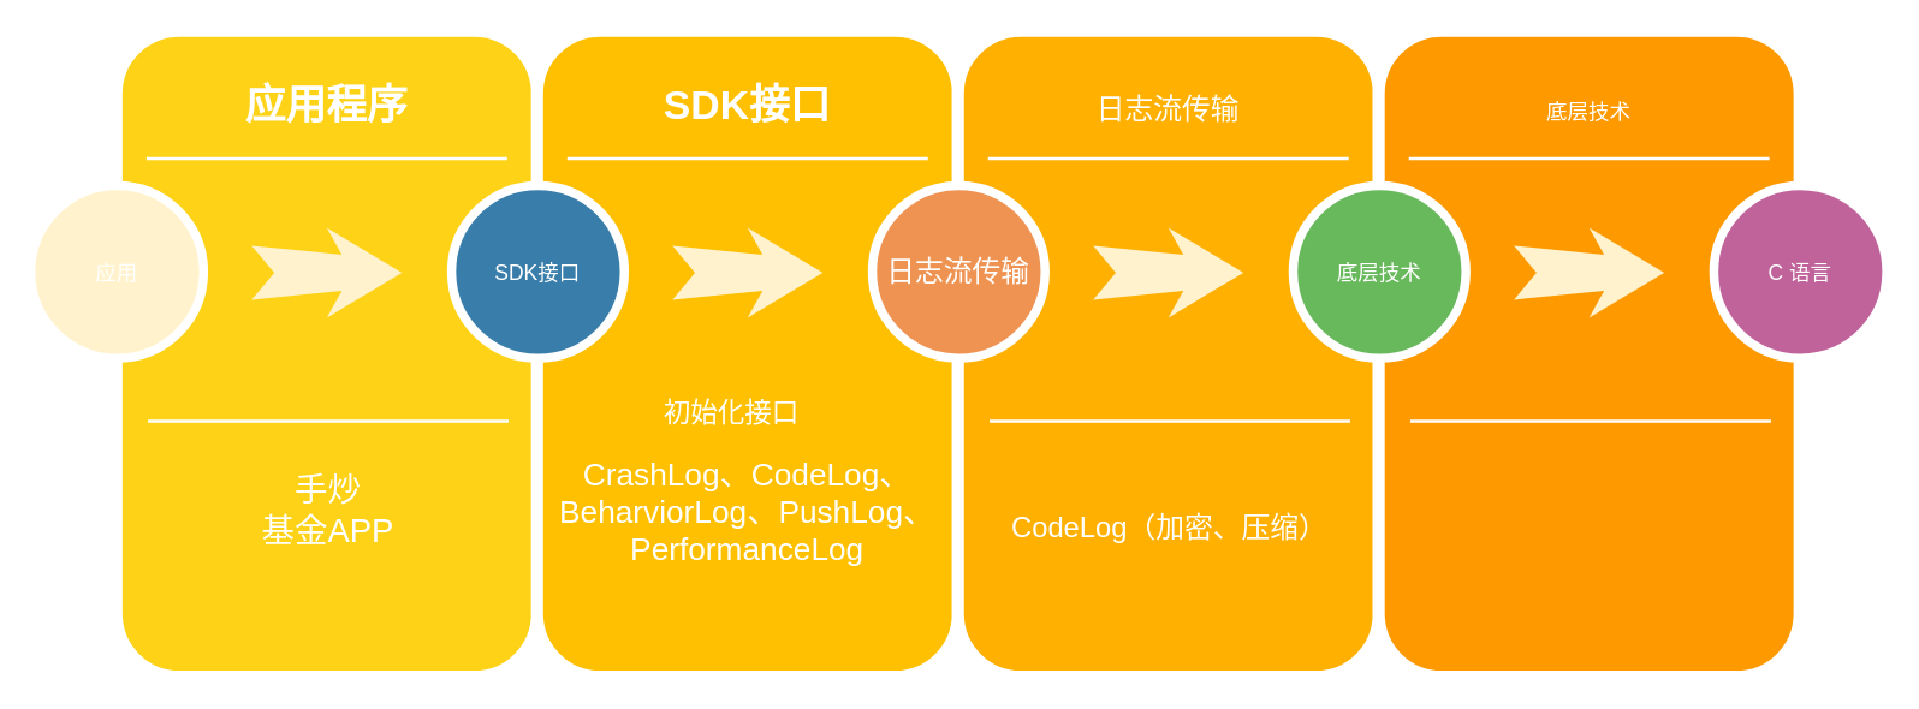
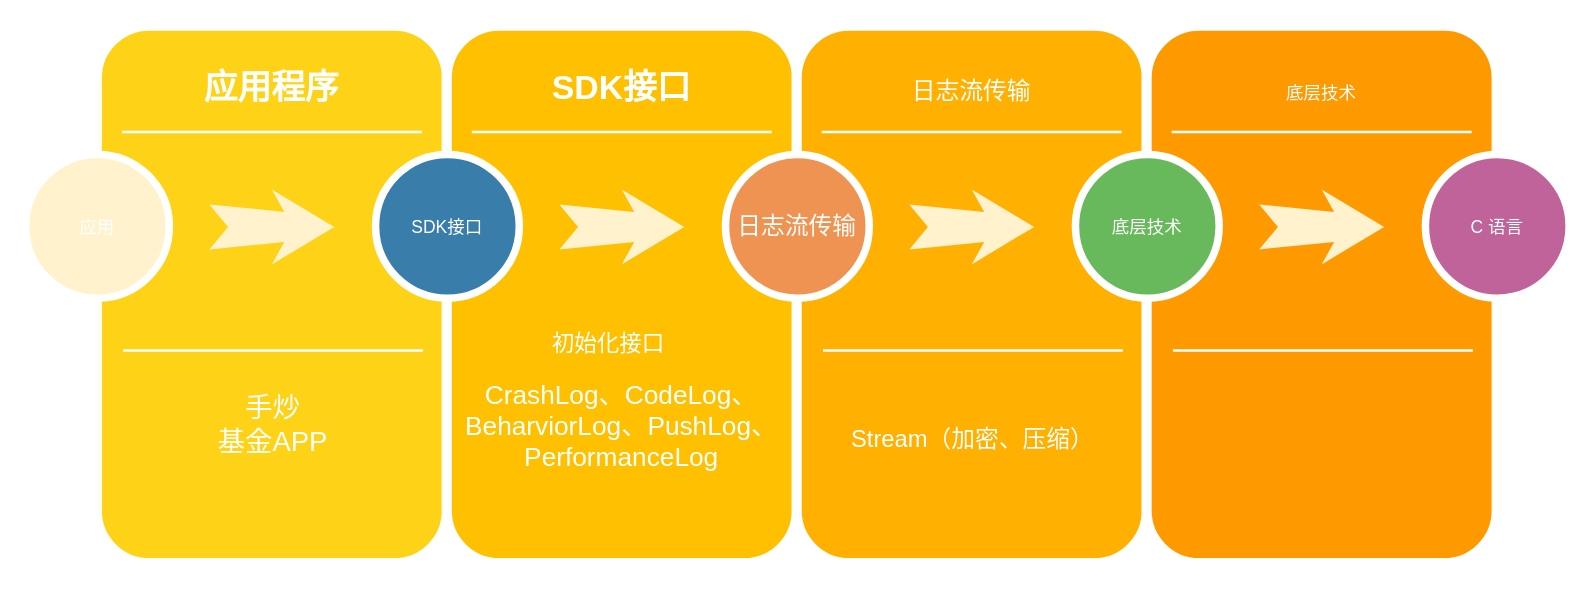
- <mxCell id="16" value="&lt;br style=&quot;font-size: 19px&quot;&gt;CodeLog（加密、压缩）" style="text;html=1;strokeColor=none;fillColor=none;align=center;verticalAlign=middle;whiteSpace=wrap;rounded=0;shadow=0;fontSize=19;fontColor=#FFFFFF;" parent="1" vertex="1"><mxGeometry x="638" y="295" width="280" height="90" as="geometry" /></mxCell>
+ <mxCell id="16" value="&lt;br style=&quot;font-size: 19px&quot;&gt;Stream（加密、压缩）" style="text;html=1;strokeColor=none;fillColor=none;align=center;verticalAlign=middle;whiteSpace=wrap;rounded=0;shadow=0;fontSize=19;fontColor=#FFFFFF;" parent="1" vertex="1"><mxGeometry x="638" y="295" width="280" height="90" as="geometry" /></mxCell>
